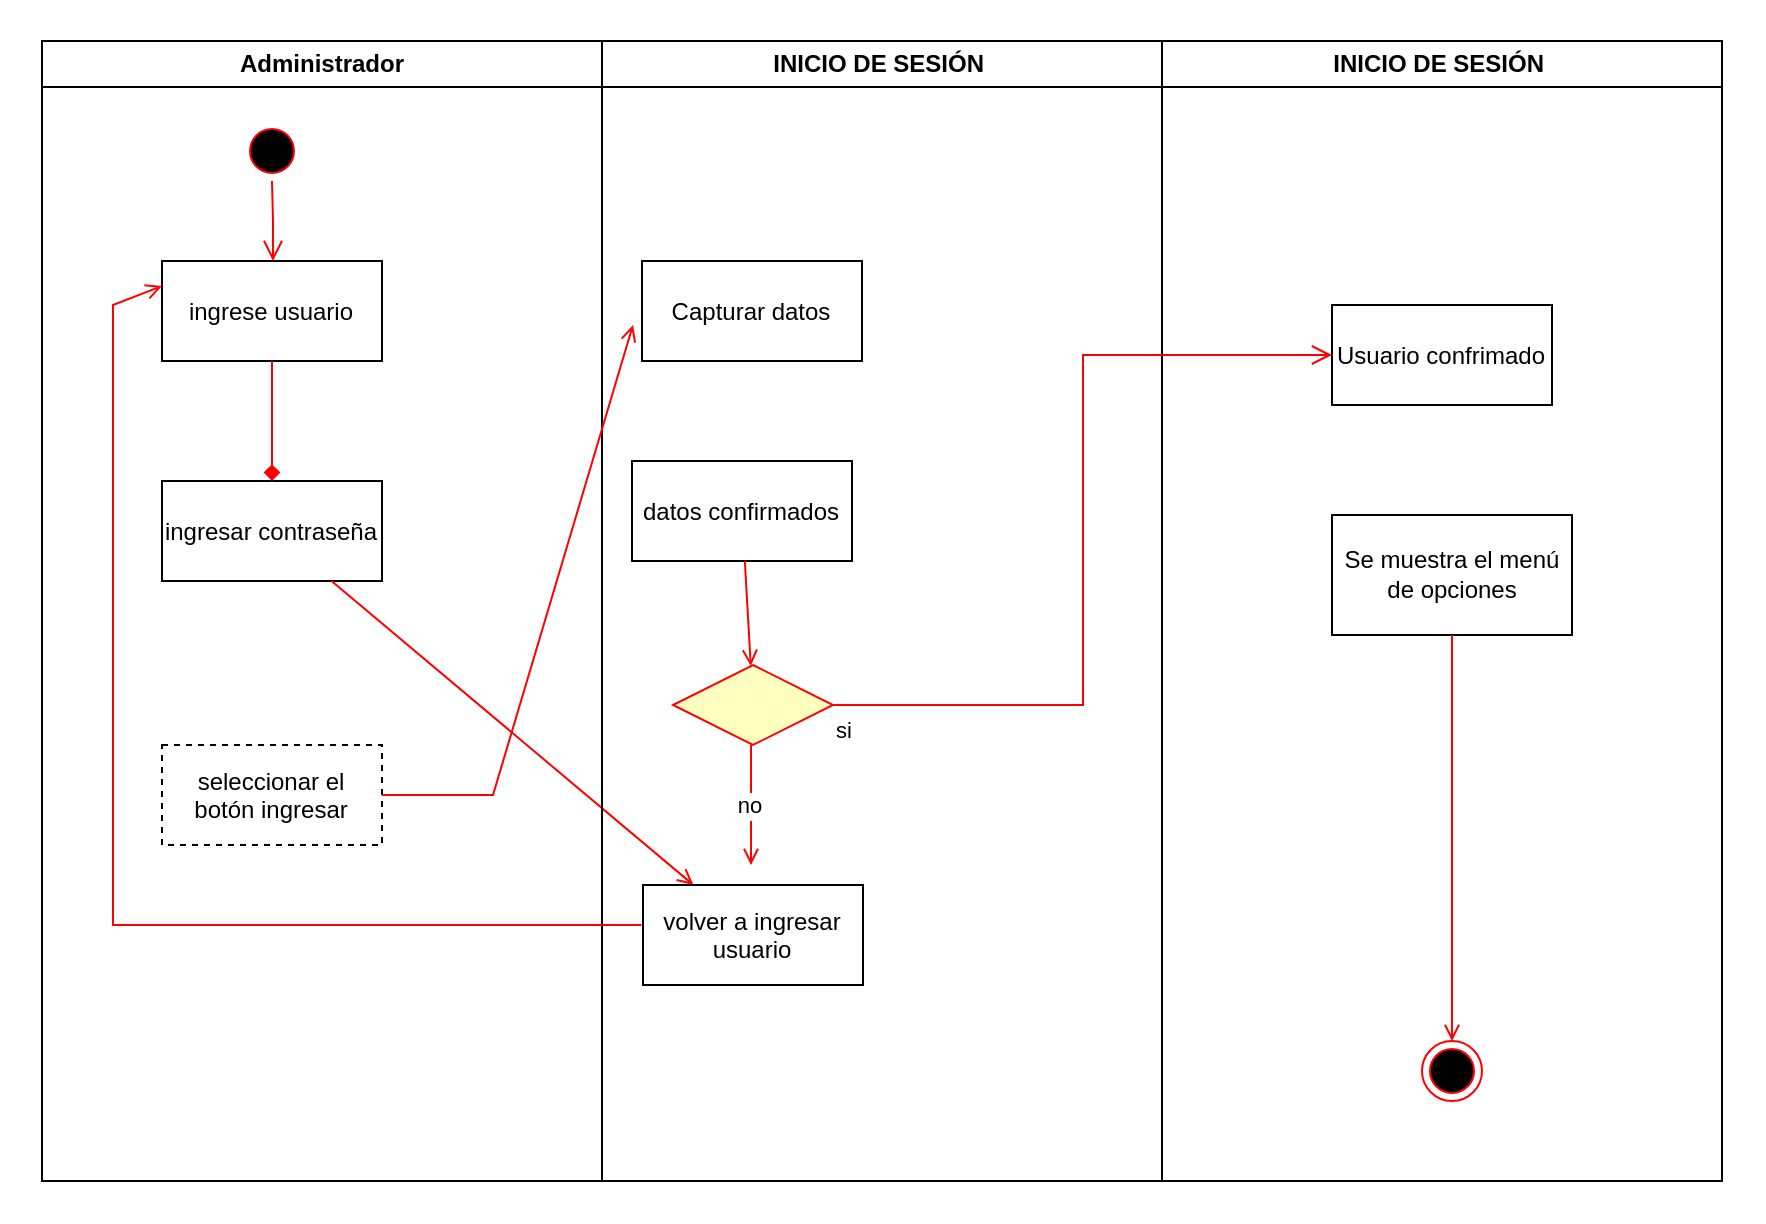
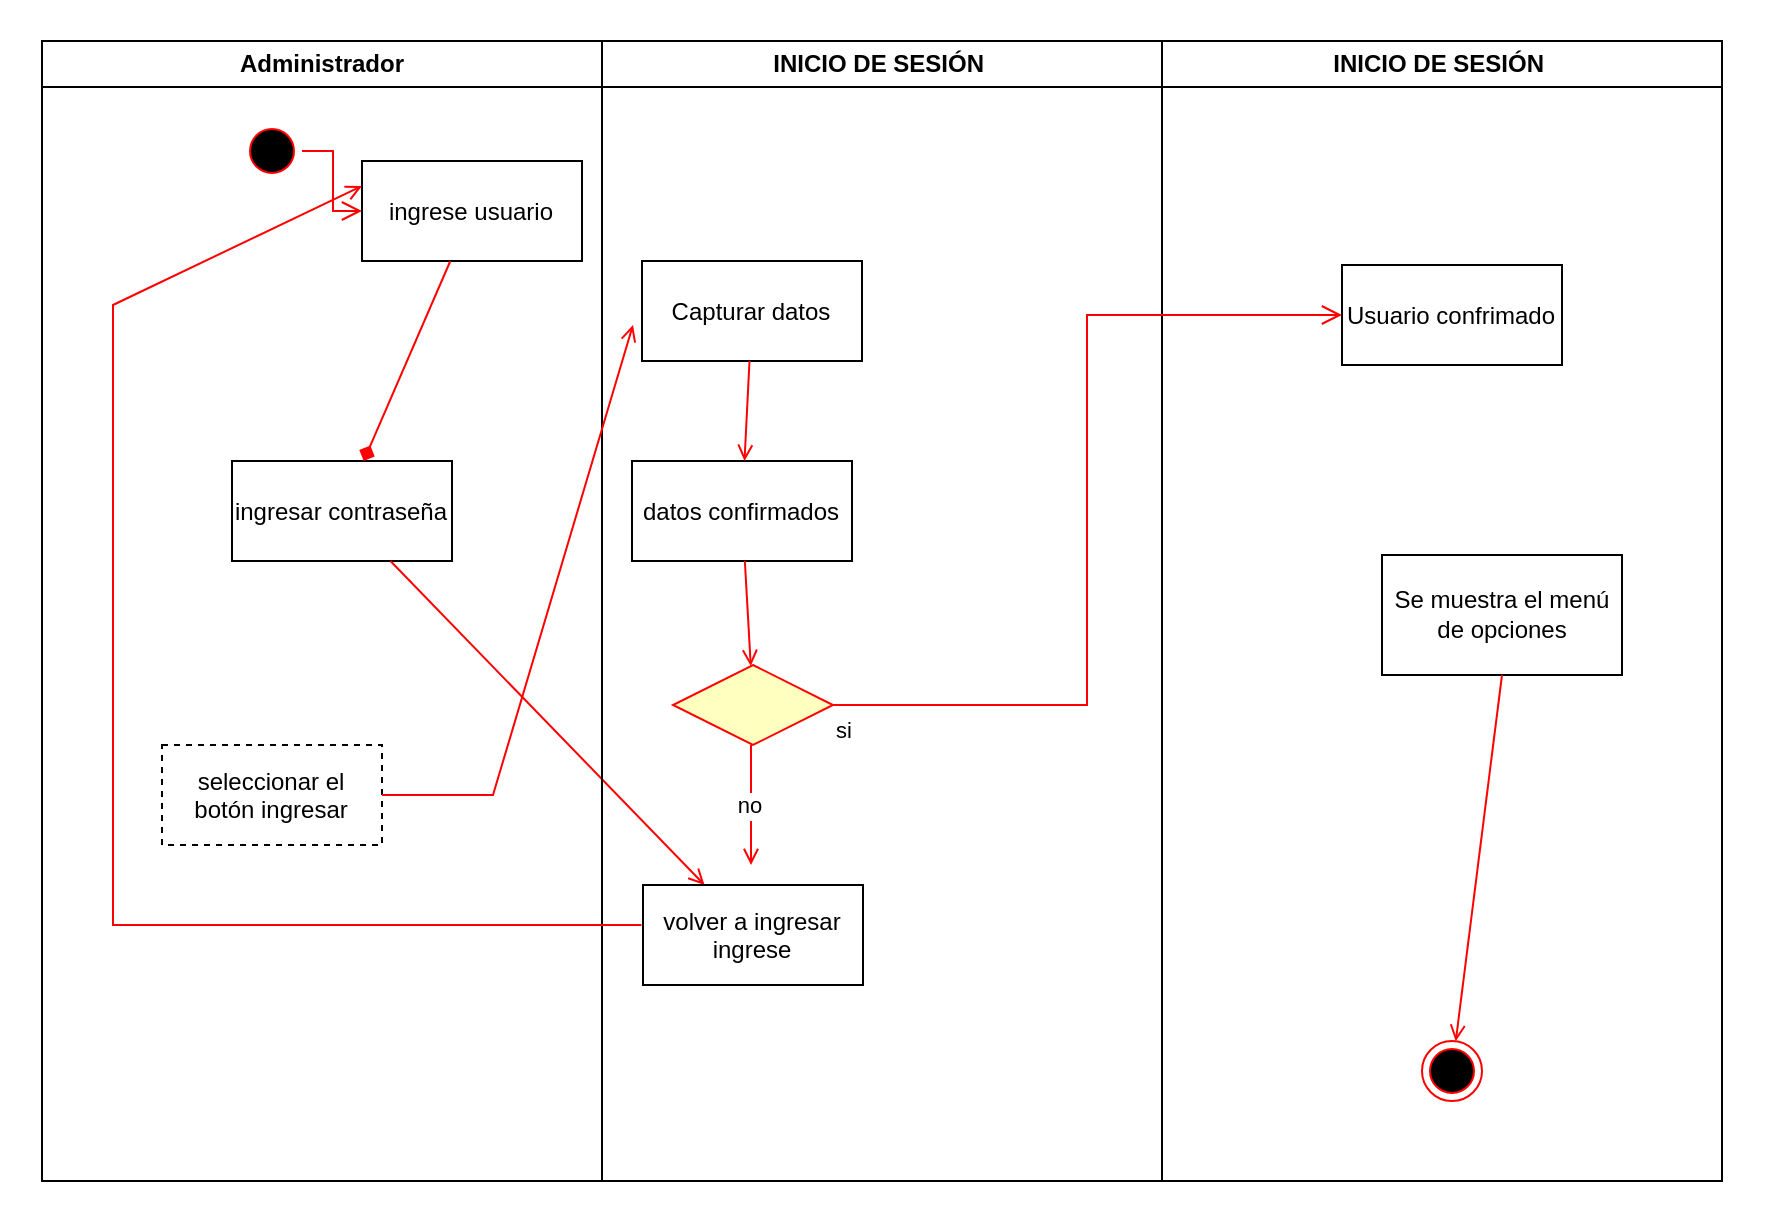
- <mxCell id="5" value="ingrese usuario" style="" parent="2" vertex="1"><mxGeometry x="60" y="110" width="110" height="50" as="geometry" /></mxCell>
+ <mxCell id="5" value="ingrese usuario" style="" parent="2" vertex="1"><mxGeometry x="160" y="60" width="110" height="50" as="geometry" /></mxCell>
- <mxCell id="20" value="Usuario confrimado" style="" parent="18" vertex="1"><mxGeometry x="85" y="132" width="110" height="50" as="geometry" /></mxCell>
+ <mxCell id="20" value="Usuario confrimado" style="" parent="18" vertex="1"><mxGeometry x="90" y="112" width="110" height="50" as="geometry" /></mxCell>
+ <mxCell id="13" value="" style="endArrow=open;strokeColor=#FF0000;endFill=1;rounded=0" parent="10" source="11" target="12" edge="1"><mxGeometry relative="1" as="geometry" /></mxCell>
- <mxCell id="6" value="ingresar contraseña" style="" parent="2" vertex="1"><mxGeometry x="60" y="220" width="110" height="50" as="geometry" /></mxCell>
+ <mxCell id="6" value="ingresar contraseña" style="" parent="2" vertex="1"><mxGeometry x="95" y="210" width="110" height="50" as="geometry" /></mxCell>
- <mxCell id="24" value="Se muestra el menú de opciones" style="whiteSpace=wrap;html=1;" vertex="1" parent="1"><mxGeometry x="665.5" y="257" width="120" height="60" as="geometry" /></mxCell>
+ <mxCell id="24" value="Se muestra el menú de opciones" style="whiteSpace=wrap;html=1;" vertex="1" parent="1"><mxGeometry x="690.5" y="277" width="120" height="60" as="geometry" /></mxCell>
- <mxCell id="14" value="volver a ingresar &#10;usuario" style="" parent="10" vertex="1"><mxGeometry x="20.5" y="422" width="110" height="50" as="geometry" /></mxCell>
+ <mxCell id="14" value="volver a ingresar &#10;ingrese" style="" parent="10" vertex="1"><mxGeometry x="20.5" y="422" width="110" height="50" as="geometry" /></mxCell>
